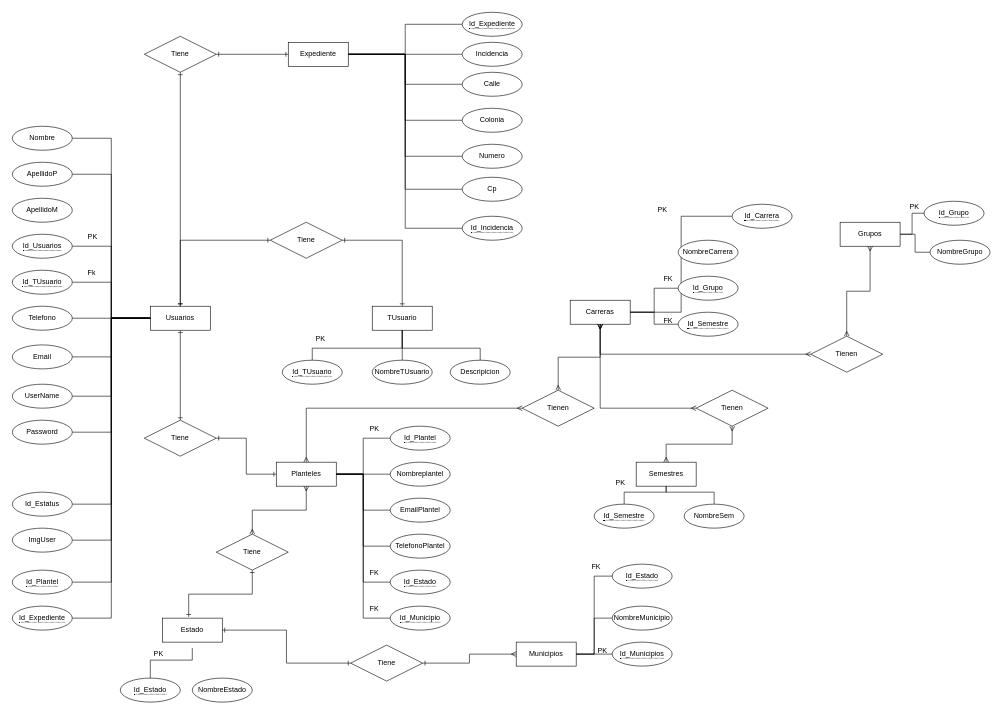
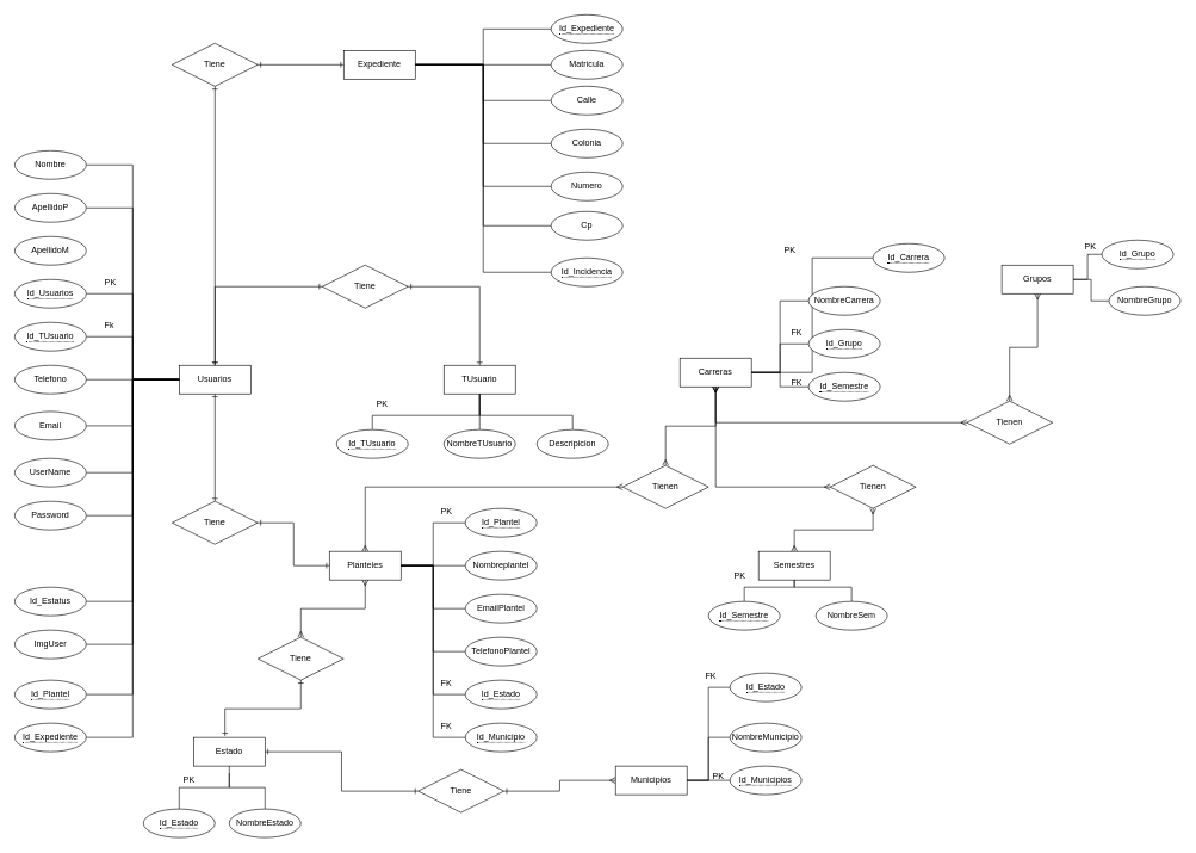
- <mxCell id="121" value="Incidencia" style="ellipse;whiteSpace=wrap;html=1;align=center;" vertex="1" parent="1"><mxGeometry x="770" y="70" width="100" height="40" as="geometry" /></mxCell>
+ <mxCell id="121" value="Matricula" style="ellipse;whiteSpace=wrap;html=1;align=center;" vertex="1" parent="1"><mxGeometry x="770" y="70" width="100" height="40" as="geometry" /></mxCell>
+ <mxCell id="82" style="edgeStyle=orthogonalEdgeStyle;rounded=0;orthogonalLoop=1;jettySize=auto;html=1;entryX=1;entryY=0.5;entryDx=0;entryDy=0;endArrow=none;endFill=0;" edge="1" parent="1" source="83" target="79"><mxGeometry relative="1" as="geometry" /></mxCell>
+ <mxCell id="60" style="edgeStyle=orthogonalEdgeStyle;rounded=0;orthogonalLoop=1;jettySize=auto;html=1;exitX=0.5;exitY=0;exitDx=0;exitDy=0;entryX=0.5;entryY=1;entryDx=0;entryDy=0;endArrow=none;endFill=0;" edge="1" parent="1" source="61" target="58"><mxGeometry relative="1" as="geometry" /></mxCell>
